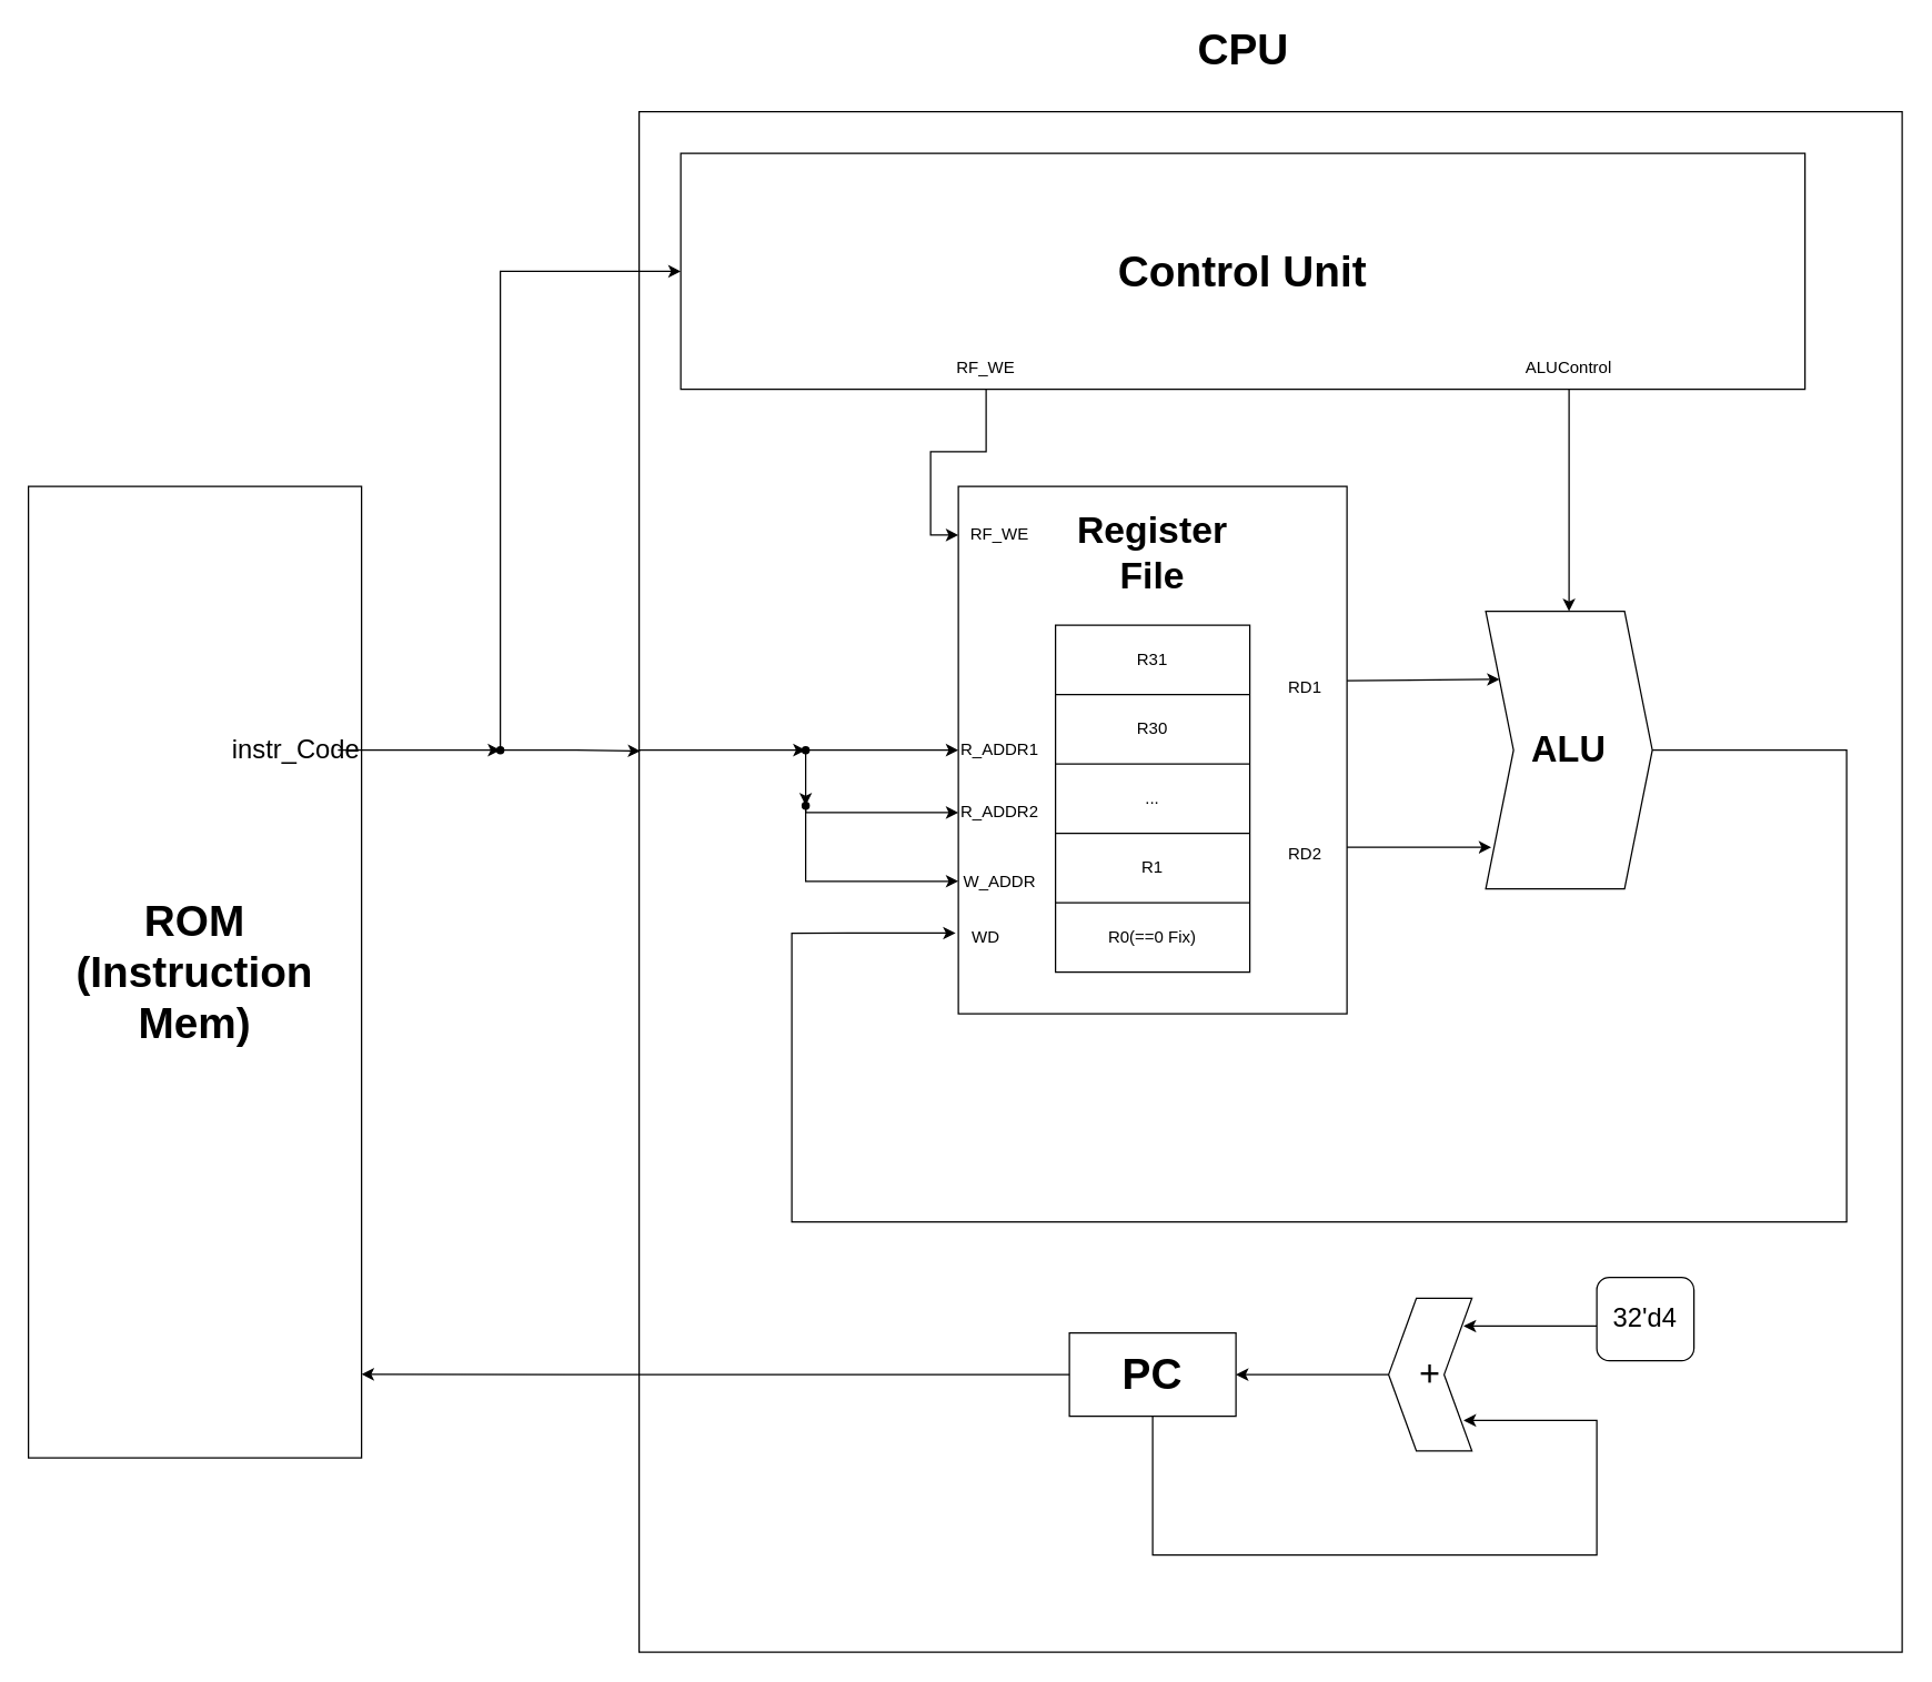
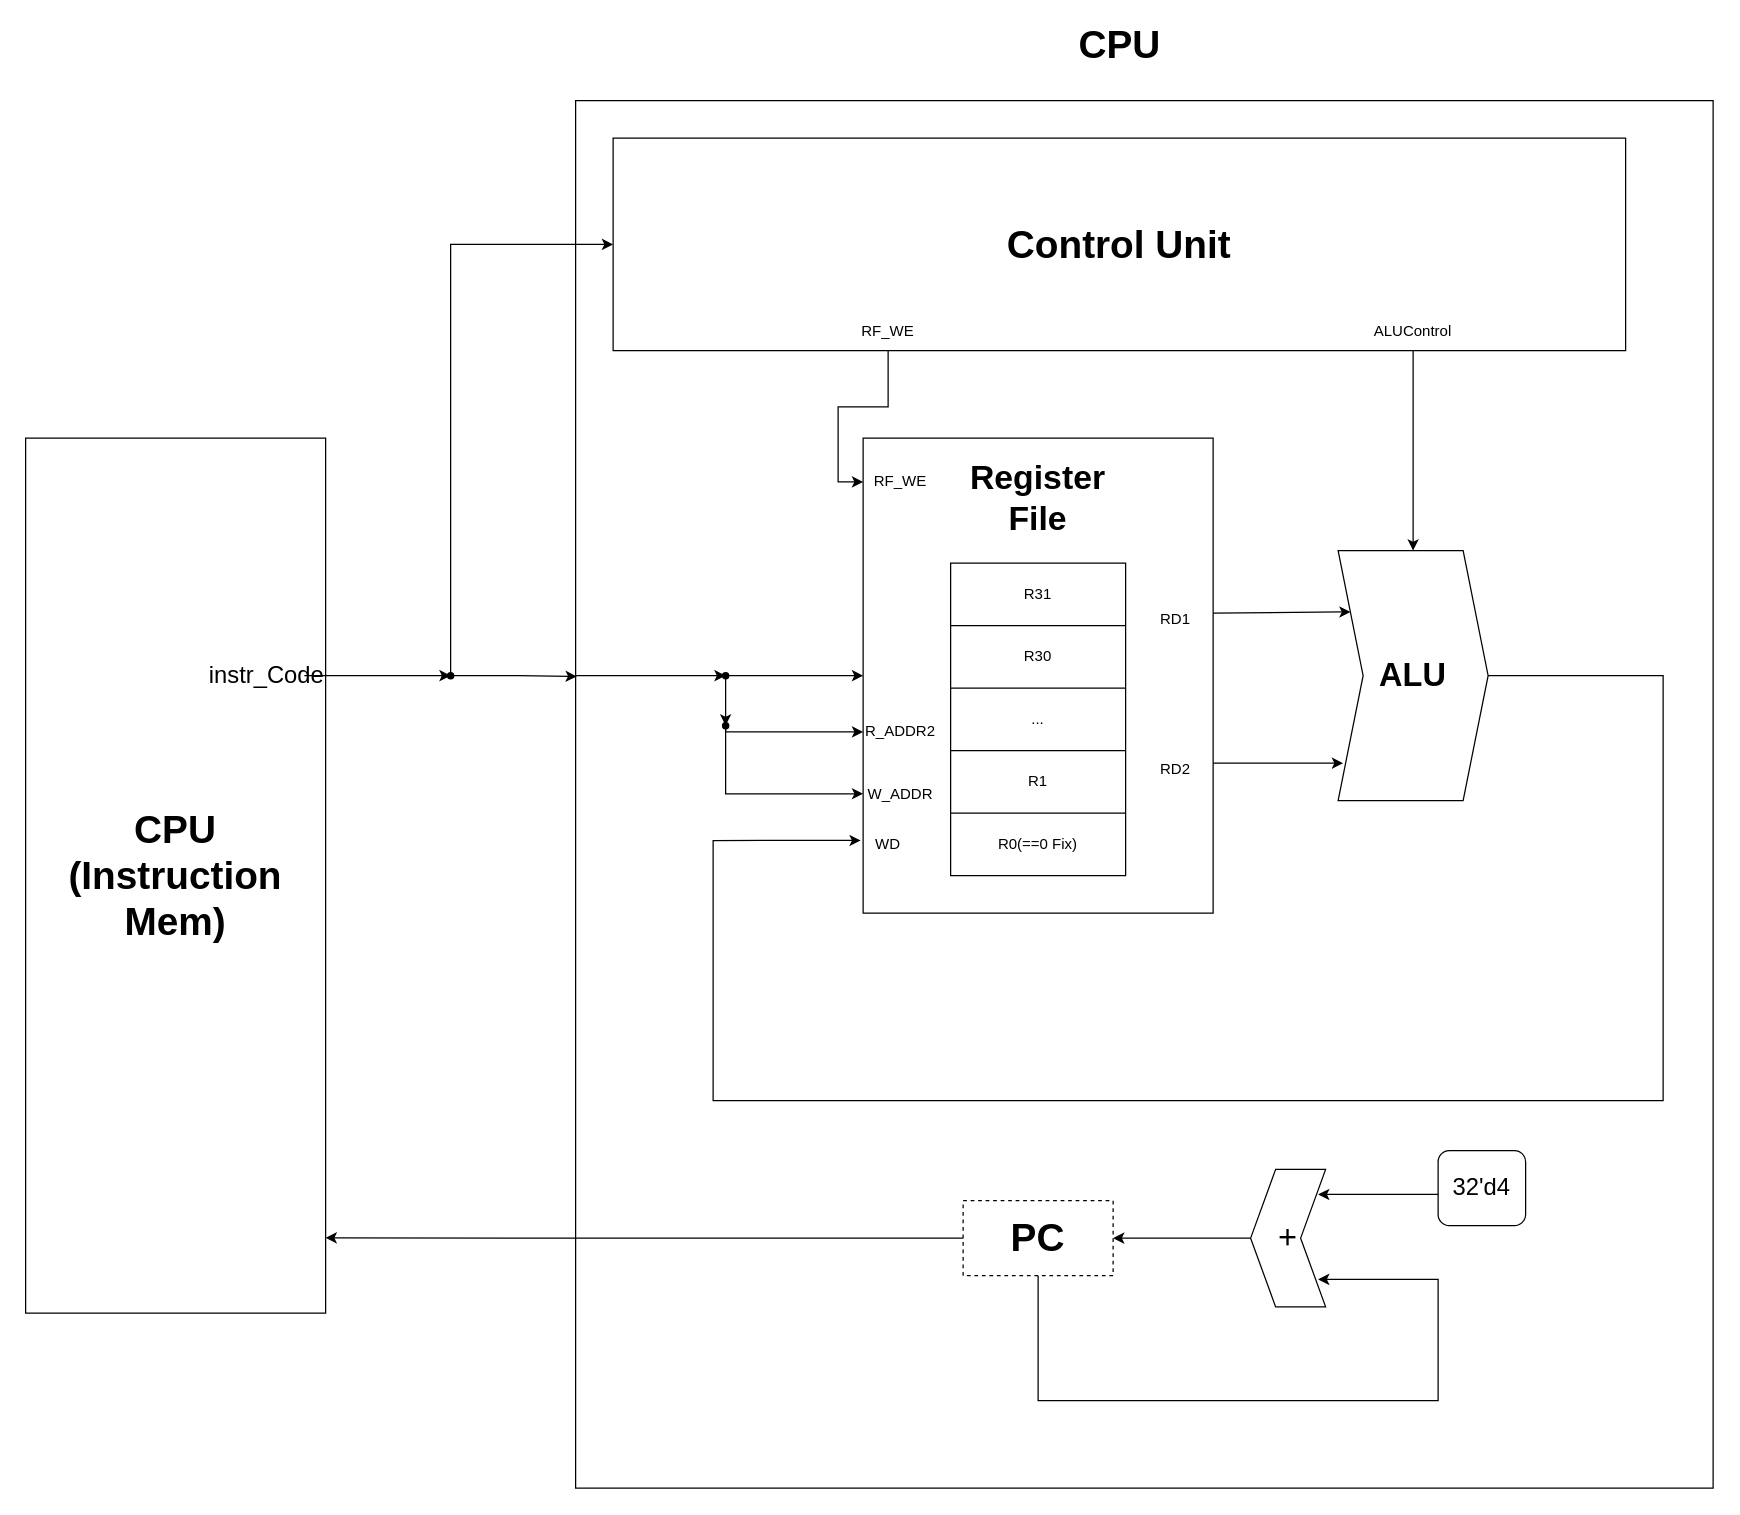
- <mxCell id="42" value="R_ADDR1" style="text;html=1;align=center;verticalAlign=middle;whiteSpace=wrap;rounded=0;" parent="1" vertex="1"><mxGeometry x="690" y="525" width="60" height="30" as="geometry" /></mxCell>
- <mxCell id="3" value="ROM&lt;div&gt;(Instruction Mem)&lt;/div&gt;" style="rounded=0;whiteSpace=wrap;html=1;fontStyle=1;fontSize=31;" parent="1" vertex="1"><mxGeometry x="20" y="350" width="240" height="700" as="geometry" /></mxCell>
+ <mxCell id="3" value="CPU&lt;div&gt;(Instruction Mem)&lt;/div&gt;" style="rounded=0;whiteSpace=wrap;html=1;fontStyle=1;fontSize=31;" parent="1" vertex="1"><mxGeometry x="20" y="350" width="240" height="700" as="geometry" /></mxCell>
- <mxCell id="28" value="&lt;font style=&quot;font-size: 31px;&quot;&gt;PC&lt;/font&gt;" style="rounded=0;whiteSpace=wrap;html=1;fontStyle=1;fontSize=15;" parent="1" vertex="1"><mxGeometry x="770" y="960" width="120" height="60" as="geometry" /></mxCell>
+ <mxCell id="28" value="&lt;font style=&quot;font-size: 31px;&quot;&gt;PC&lt;/font&gt;" style="rounded=0;whiteSpace=wrap;html=1;fontStyle=1;fontSize=15;dashed=1;" parent="1" vertex="1"><mxGeometry x="770" y="960" width="120" height="60" as="geometry" /></mxCell>
